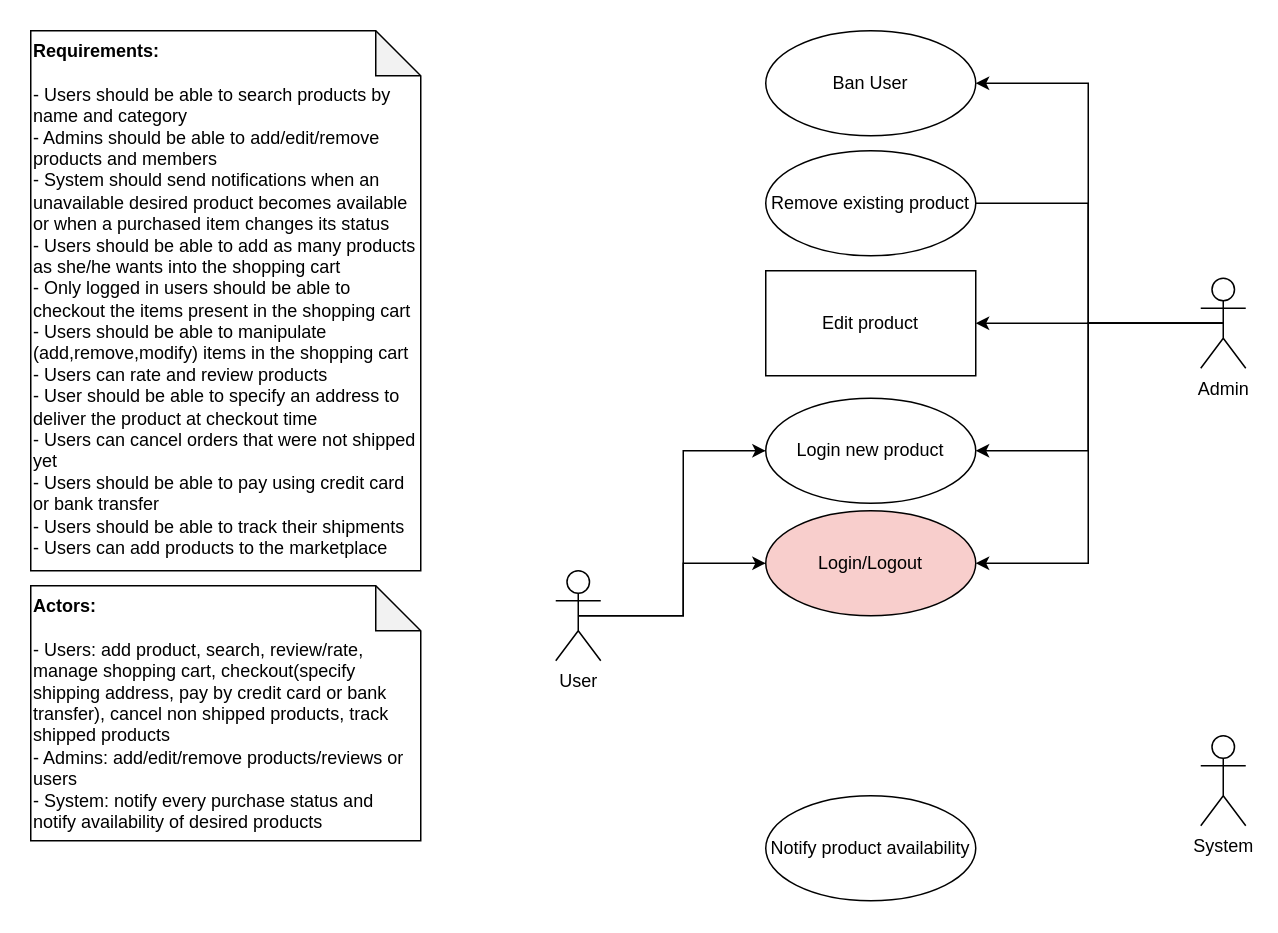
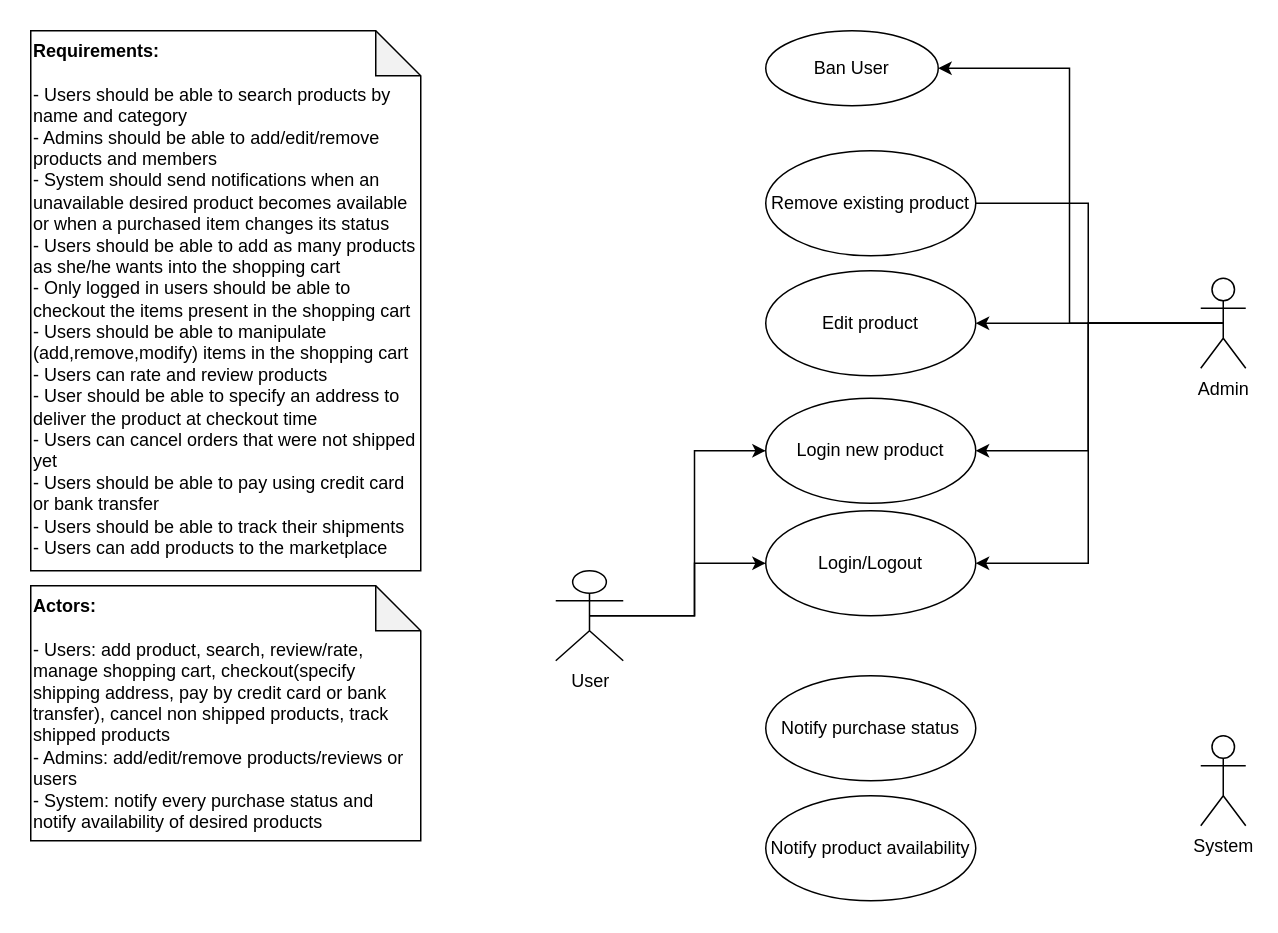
- <mxCell id="20" value="Ban User" style="ellipse;whiteSpace=wrap;html=1;align=center;" vertex="1" parent="1"><mxGeometry x="510" y="20" width="140" height="70" as="geometry" /></mxCell>
+ <mxCell id="20" value="Ban User" style="ellipse;whiteSpace=wrap;html=1;align=center;" vertex="1" parent="1"><mxGeometry x="510" y="20" width="115" height="50" as="geometry" /></mxCell>
- <mxCell id="6" value="Edit product" style="whiteSpace=wrap;html=1;align=center;rounded=0;" vertex="1" parent="1"><mxGeometry x="510" y="180" width="140" height="70" as="geometry" /></mxCell>
+ <mxCell id="6" value="Edit product" style="ellipse;whiteSpace=wrap;html=1;align=center;" vertex="1" parent="1"><mxGeometry x="510" y="180" width="140" height="70" as="geometry" /></mxCell>
- <mxCell id="19" value="Login/Logout" style="ellipse;whiteSpace=wrap;html=1;align=center;fillColor=#f8cecc;" vertex="1" parent="1"><mxGeometry x="510" y="340" width="140" height="70" as="geometry" /></mxCell>
+ <mxCell id="19" value="Login/Logout" style="ellipse;whiteSpace=wrap;html=1;align=center;" vertex="1" parent="1"><mxGeometry x="510" y="340" width="140" height="70" as="geometry" /></mxCell>
- <mxCell id="18" value="User" style="shape=umlActor;verticalLabelPosition=bottom;verticalAlign=top;html=1;align=center;" vertex="1" parent="1"><mxGeometry x="370" y="380" width="30" height="60" as="geometry" /></mxCell>
+ <mxCell id="18" value="User" style="shape=umlActor;verticalLabelPosition=bottom;verticalAlign=top;html=1;align=center;" vertex="1" parent="1"><mxGeometry x="370" y="380" width="45" height="60" as="geometry" /></mxCell>
+ <mxCell id="13" value="Notify purchase status" style="ellipse;whiteSpace=wrap;html=1;align=center;" vertex="1" parent="1"><mxGeometry x="510" y="450" width="140" height="70" as="geometry" /></mxCell>
